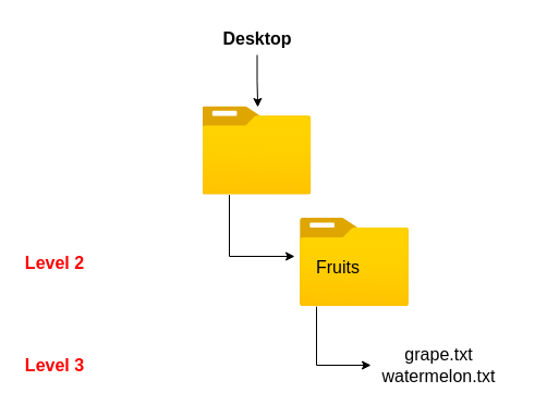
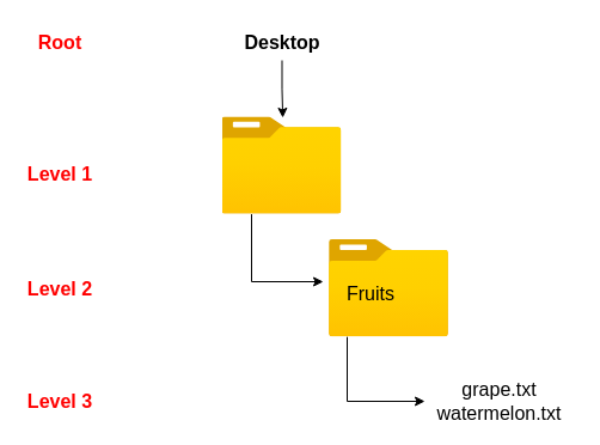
+ <mxCell id="10" value="&lt;font color=&quot;#ff0000&quot;&gt;&lt;b&gt;Root&lt;/b&gt;&lt;/font&gt;" style="text;html=1;strokeColor=none;fillColor=none;align=center;verticalAlign=middle;whiteSpace=wrap;rounded=0;fontSize=16;" parent="1" vertex="1"><mxGeometry x="20" y="20" width="60" height="30" as="geometry" /></mxCell>
+ <mxCell id="11" value="&lt;font color=&quot;#ff0000&quot;&gt;&lt;b&gt;Level 1&lt;/b&gt;&lt;/font&gt;" style="text;html=1;strokeColor=none;fillColor=none;align=center;verticalAlign=middle;whiteSpace=wrap;rounded=0;fontSize=16;" parent="1" vertex="1"><mxGeometry x="20" y="130" width="60" height="30" as="geometry" /></mxCell>
- <mxCell id="9" value="grape.txt&lt;br&gt;watermelon.txt" style="text;html=1;strokeColor=none;fillColor=none;align=center;verticalAlign=middle;whiteSpace=wrap;rounded=0;fontSize=16;" parent="1" vertex="1"><mxGeometry x="340" y="320" width="125" height="30" as="geometry" /></mxCell>
+ <mxCell id="9" value="grape.txt&lt;br&gt;watermelon.txt" style="text;html=1;strokeColor=none;fillColor=none;align=center;verticalAlign=middle;whiteSpace=wrap;rounded=0;fontSize=16;" parent="1" vertex="1"><mxGeometry x="355" y="320" width="125" height="30" as="geometry" /></mxCell>
